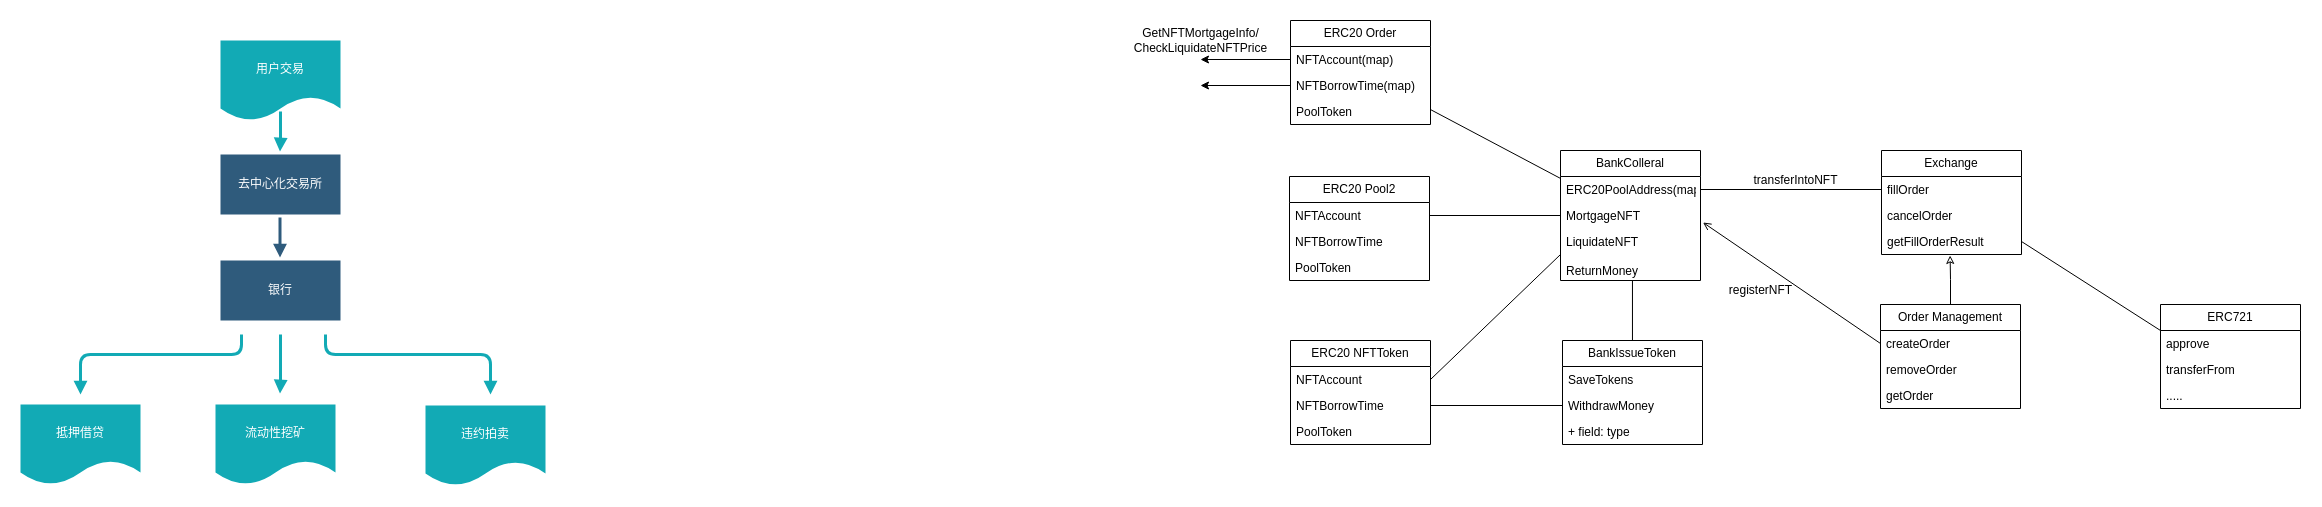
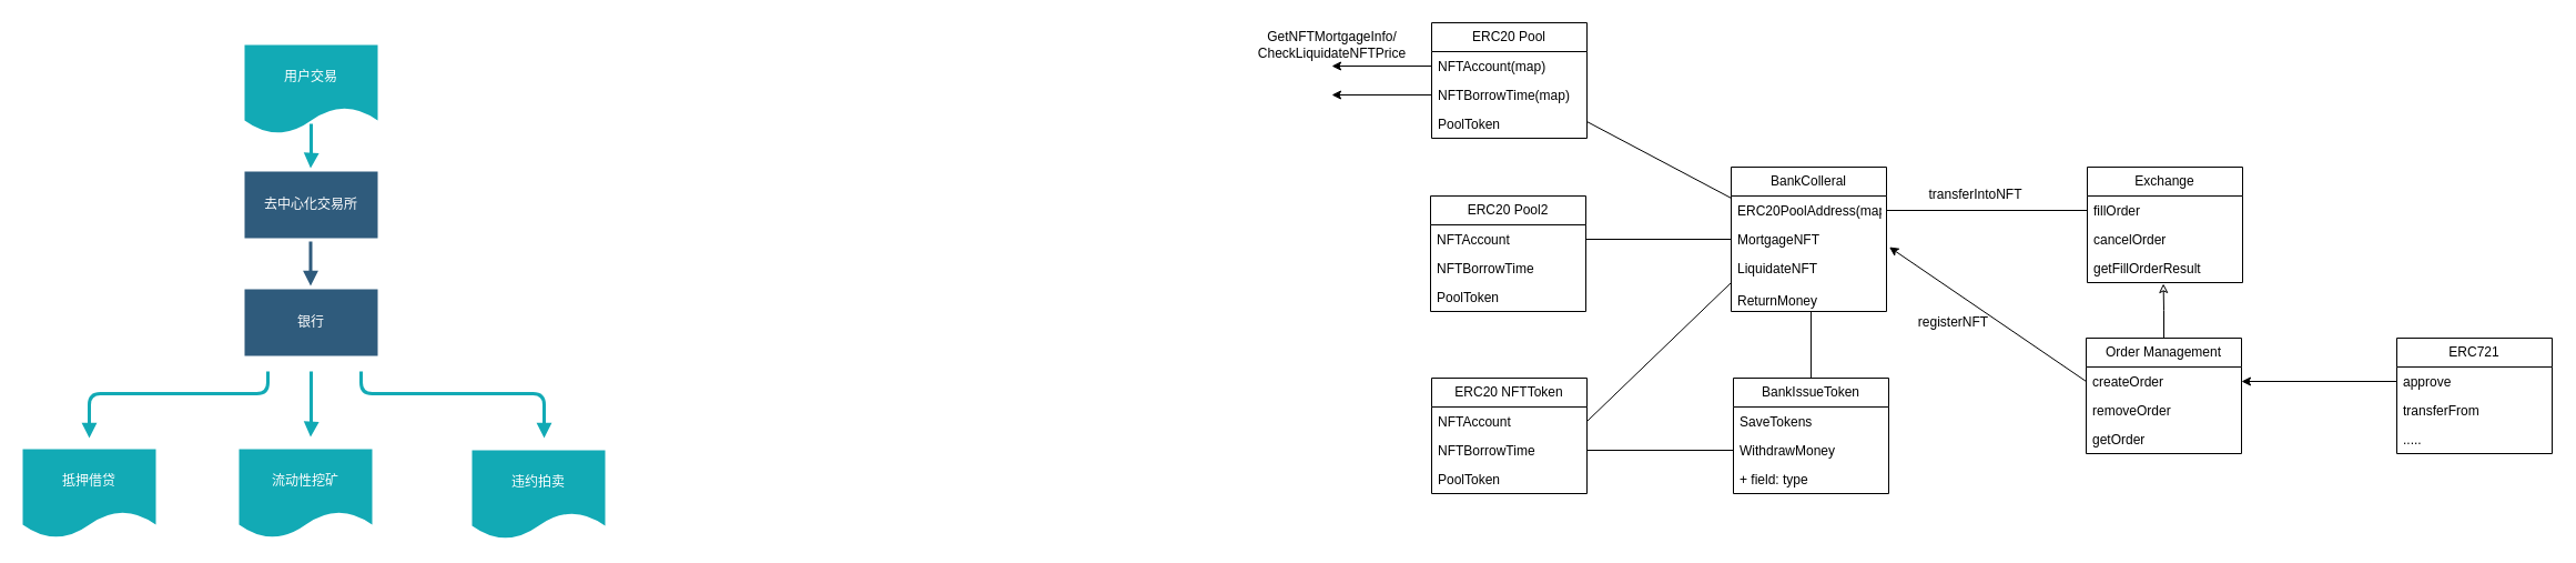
- <mxCell id="14" value="ERC20 Order" style="swimlane;fontStyle=0;childLayout=stackLayout;horizontal=1;startSize=26;fillColor=none;horizontalStack=0;resizeParent=1;resizeParentMax=0;resizeLast=0;collapsible=1;marginBottom=0;whiteSpace=wrap;html=1;" vertex="1" parent="1"><mxGeometry x="1290" y="20" width="140" height="104" as="geometry" /></mxCell>
+ <mxCell id="14" value="ERC20 Pool" style="swimlane;fontStyle=0;childLayout=stackLayout;horizontal=1;startSize=26;fillColor=none;horizontalStack=0;resizeParent=1;resizeParentMax=0;resizeLast=0;collapsible=1;marginBottom=0;whiteSpace=wrap;html=1;" vertex="1" parent="1"><mxGeometry x="1290" y="20" width="140" height="104" as="geometry" /></mxCell>
- <mxCell id="50" value="transferIntoNFT&lt;span id=&quot;docs-internal-guid-4c8c4310-7fff-1c7a-6c5f-d83ab278721c&quot;&gt;&lt;/span&gt;" style="text;html=1;align=center;verticalAlign=middle;resizable=0;points=[];autosize=1;strokeColor=none;fillColor=none;" vertex="1" parent="1"><mxGeometry x="1740" y="165" width="110" height="30" as="geometry" /></mxCell>
+ <mxCell id="50" value="transferIntoNFT&lt;span id=&quot;docs-internal-guid-4c8c4310-7fff-1c7a-6c5f-d83ab278721c&quot;&gt;&lt;/span&gt;" style="text;html=1;align=center;verticalAlign=middle;resizable=0;points=[];autosize=1;strokeColor=none;fillColor=none;" vertex="1" parent="1"><mxGeometry x="1725" y="160" width="110" height="30" as="geometry" /></mxCell>
- <mxCell id="51" style="rounded=0;orthogonalLoop=1;jettySize=auto;html=1;exitX=0;exitY=0.5;exitDx=0;exitDy=0;entryX=1.018;entryY=0.769;entryDx=0;entryDy=0;entryPerimeter=0;endArrow=open;" edge="1" parent="1" source="46" target="22"><mxGeometry relative="1" as="geometry" /></mxCell>
+ <mxCell id="51" style="rounded=0;orthogonalLoop=1;jettySize=auto;html=1;exitX=0;exitY=0.5;exitDx=0;exitDy=0;entryX=1.018;entryY=0.769;entryDx=0;entryDy=0;entryPerimeter=0;" edge="1" parent="1" source="46" target="22"><mxGeometry relative="1" as="geometry" /></mxCell>
- <mxCell id="59" style="rounded=0;orthogonalLoop=1;jettySize=auto;html=1;entryX=0;entryY=0.25;entryDx=0;entryDy=0;endArrow=none;endFill=0;exitX=1;exitY=0.5;exitDx=0;exitDy=0;" edge="1" parent="1" source="43" target="54"><mxGeometry relative="1" as="geometry"><mxPoint x="1990" y="260" as="sourcePoint" /></mxGeometry></mxCell>
+ <mxCell id="58" style="edgeStyle=orthogonalEdgeStyle;rounded=0;orthogonalLoop=1;jettySize=auto;html=1;exitX=0;exitY=0.5;exitDx=0;exitDy=0;entryX=1;entryY=0.5;entryDx=0;entryDy=0;" edge="1" parent="1" source="55" target="46"><mxGeometry relative="1" as="geometry" /></mxCell>
